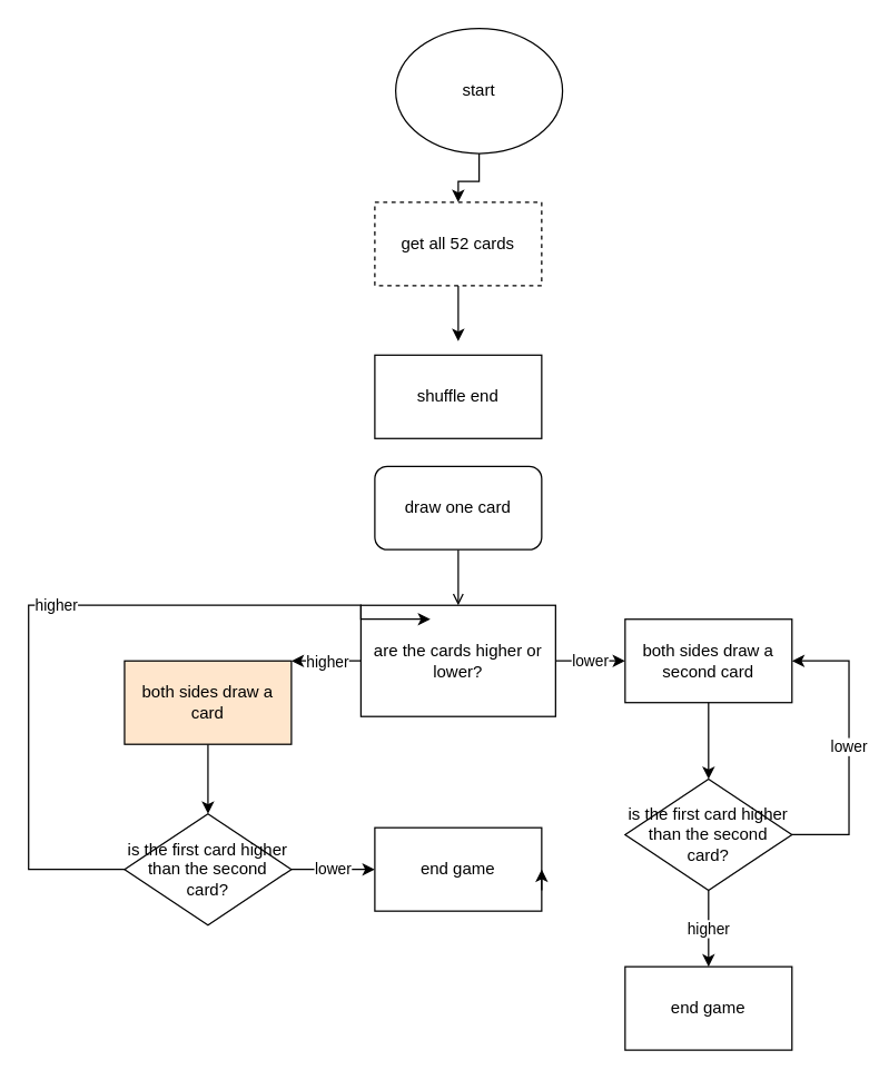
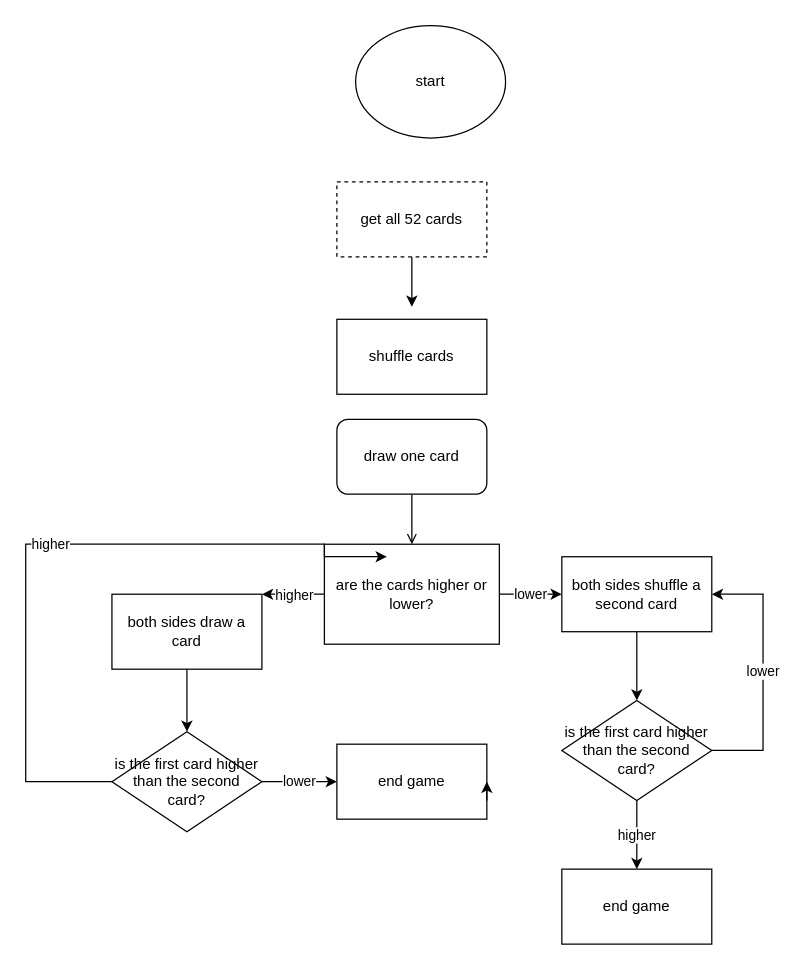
- <mxCell id="2" style="edgeStyle=orthogonalEdgeStyle;rounded=0;orthogonalLoop=1;jettySize=auto;html=1;" parent="1" source="3" target="5" edge="1"><mxGeometry relative="1" as="geometry"><mxPoint x="329" y="165" as="targetPoint" /></mxGeometry></mxCell>
- <mxCell id="6" value="shuffle end" style="rounded=0;whiteSpace=wrap;html=1;" parent="1" vertex="1"><mxGeometry x="269" y="255" width="120" height="60" as="geometry" /></mxCell>
+ <mxCell id="6" value="shuffle cards" style="rounded=0;whiteSpace=wrap;html=1;" parent="1" vertex="1"><mxGeometry x="269" y="255" width="120" height="60" as="geometry" /></mxCell>
- <mxCell id="20" value="both sides draw a second card" style="rounded=0;whiteSpace=wrap;html=1;" parent="1" vertex="1"><mxGeometry x="449" y="445" width="120" height="60" as="geometry" /></mxCell>
+ <mxCell id="20" value="both sides shuffle a second card" style="rounded=0;whiteSpace=wrap;html=1;" parent="1" vertex="1"><mxGeometry x="449" y="445" width="120" height="60" as="geometry" /></mxCell>
- <mxCell id="13" value="both sides draw a card" style="rounded=0;whiteSpace=wrap;html=1;fillColor=#ffe6cc;" parent="1" vertex="1"><mxGeometry x="89" y="475" width="120" height="60" as="geometry" /></mxCell>
+ <mxCell id="13" value="both sides draw a card" style="rounded=0;whiteSpace=wrap;html=1;" parent="1" vertex="1"><mxGeometry x="89" y="475" width="120" height="60" as="geometry" /></mxCell>
